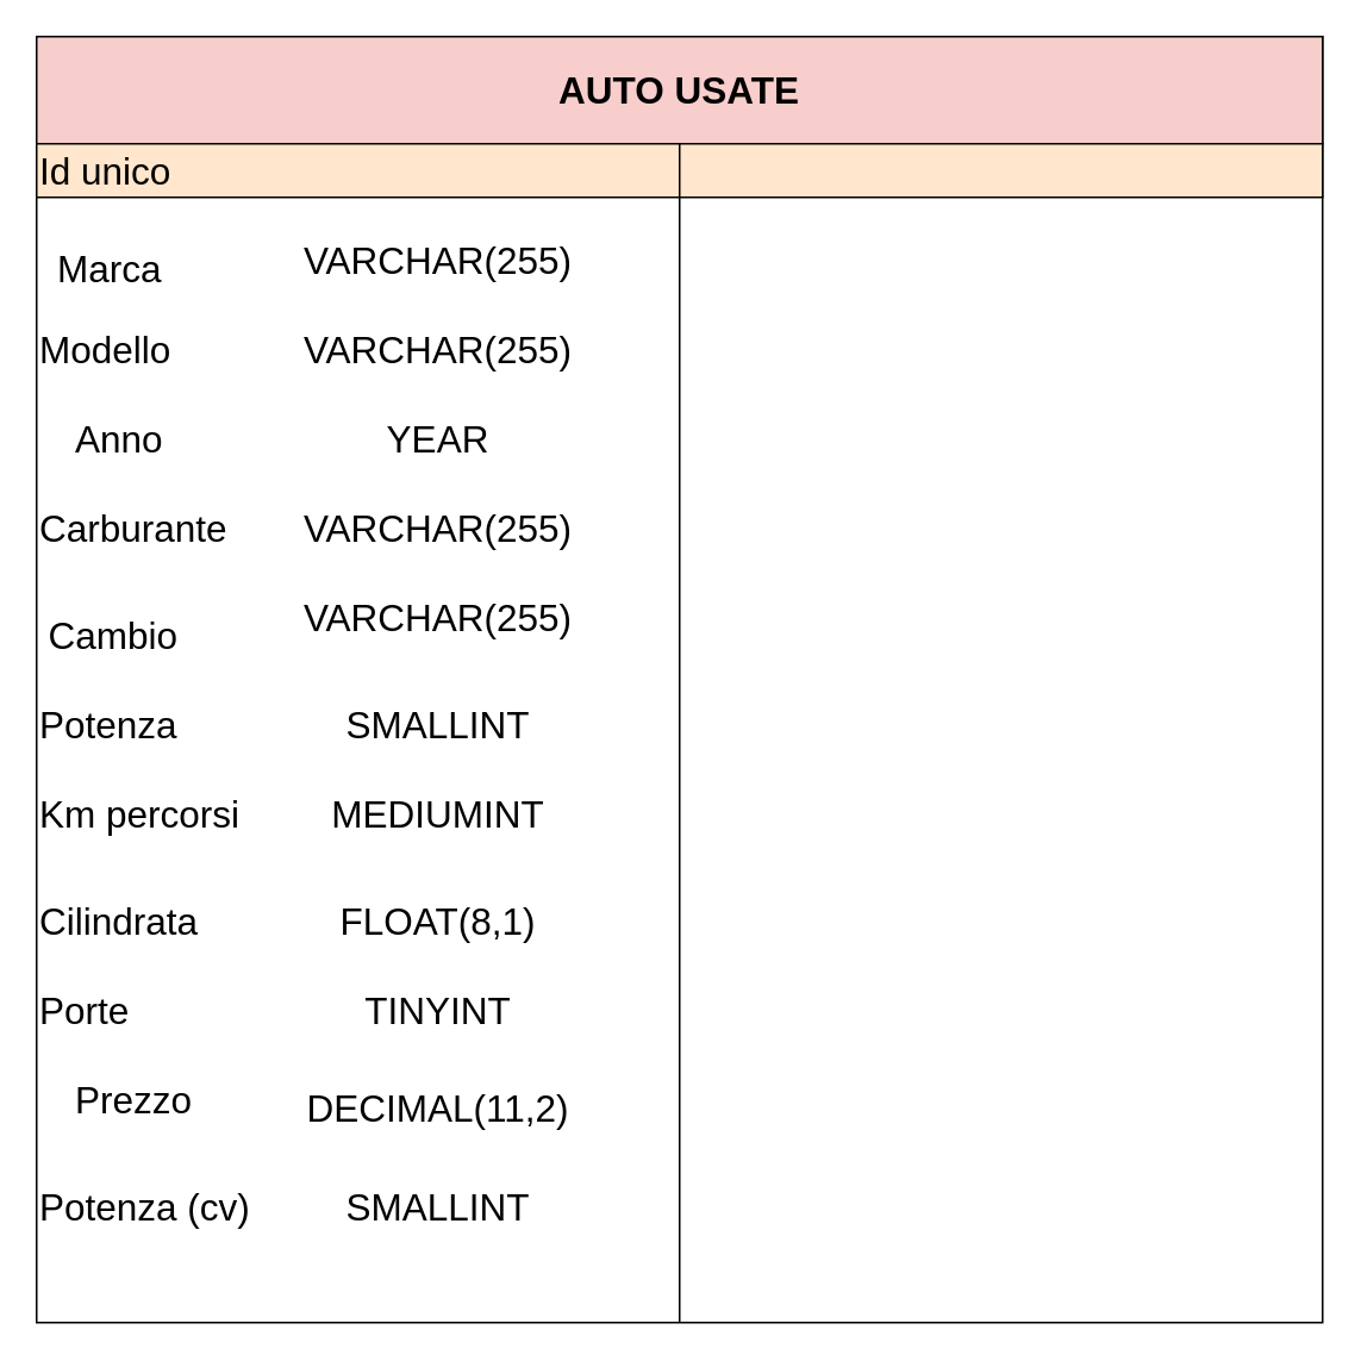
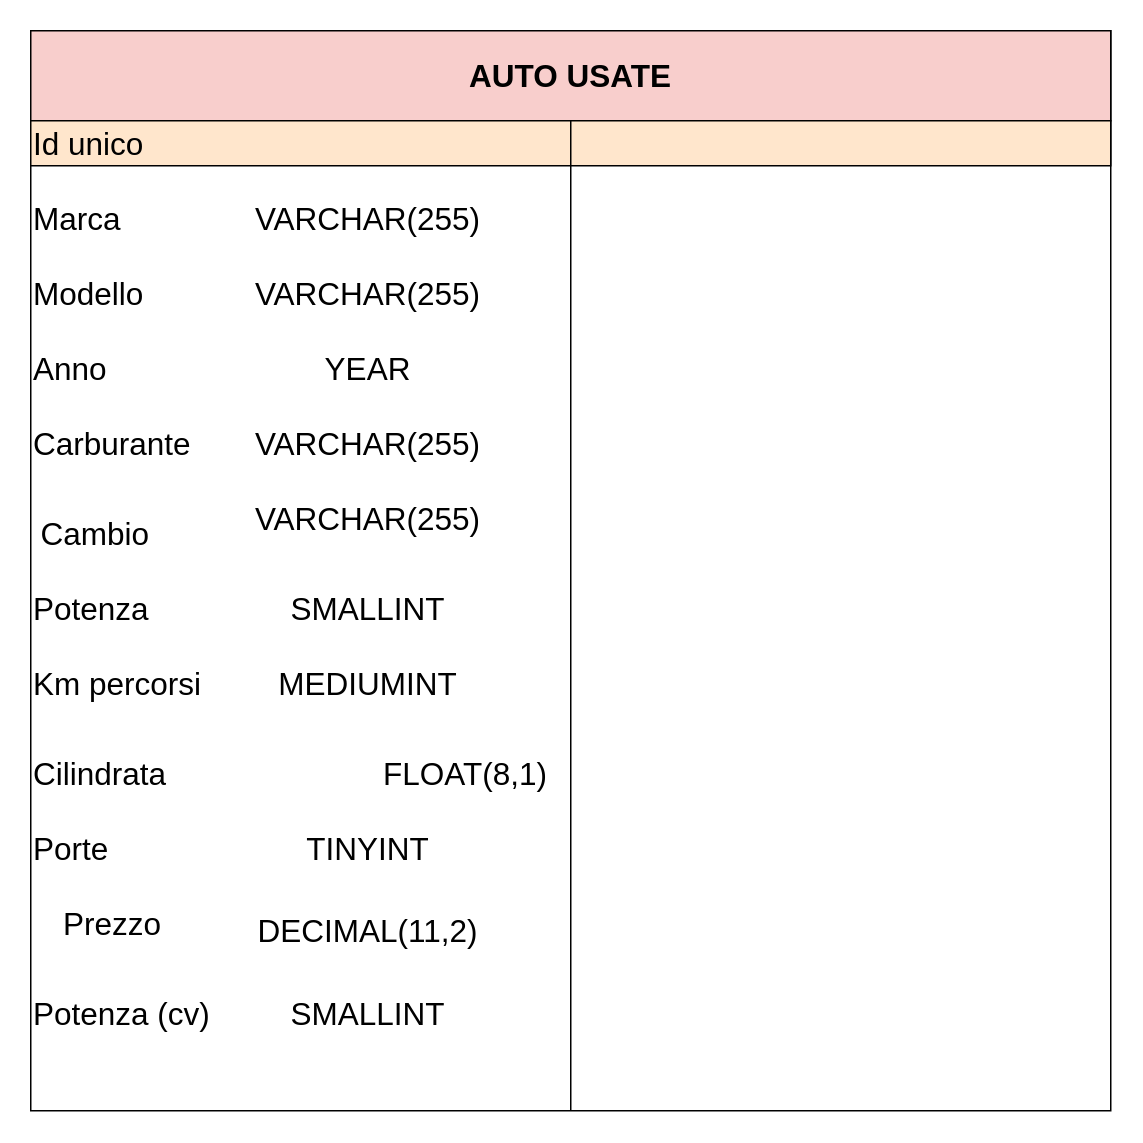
- <mxCell id="6" value="Marca" style="text;html=1;strokeColor=none;fillColor=none;align=left;verticalAlign=middle;whiteSpace=wrap;rounded=0;fontSize=21;" vertex="1" parent="1"><mxGeometry x="30" y="135" width="100" height="30" as="geometry" /></mxCell>
+ <mxCell id="6" value="Marca" style="text;html=1;strokeColor=none;fillColor=none;align=left;verticalAlign=middle;whiteSpace=wrap;rounded=0;fontSize=21;" vertex="1" parent="1"><mxGeometry x="20" y="130" width="100" height="30" as="geometry" /></mxCell>
- <mxCell id="8" value="Anno" style="text;html=1;strokeColor=none;fillColor=none;align=left;verticalAlign=middle;whiteSpace=wrap;rounded=0;fontSize=21;" vertex="1" parent="1"><mxGeometry x="40" y="230" width="100" height="30" as="geometry" /></mxCell>
+ <mxCell id="8" value="Anno" style="text;html=1;strokeColor=none;fillColor=none;align=left;verticalAlign=middle;whiteSpace=wrap;rounded=0;fontSize=21;" vertex="1" parent="1"><mxGeometry x="20" y="230" width="100" height="30" as="geometry" /></mxCell>
- <mxCell id="24" value="FLOAT(8,1)" style="text;html=1;strokeColor=none;fillColor=none;align=center;verticalAlign=middle;whiteSpace=wrap;rounded=0;fontSize=21;" vertex="1" parent="1"><mxGeometry x="170" y="500" width="150" height="30" as="geometry" /></mxCell>
+ <mxCell id="24" value="FLOAT(8,1)" style="text;html=1;strokeColor=none;fillColor=none;align=center;verticalAlign=middle;whiteSpace=wrap;rounded=0;fontSize=21;" vertex="1" parent="1"><mxGeometry x="235" y="500" width="150" height="30" as="geometry" /></mxCell>
